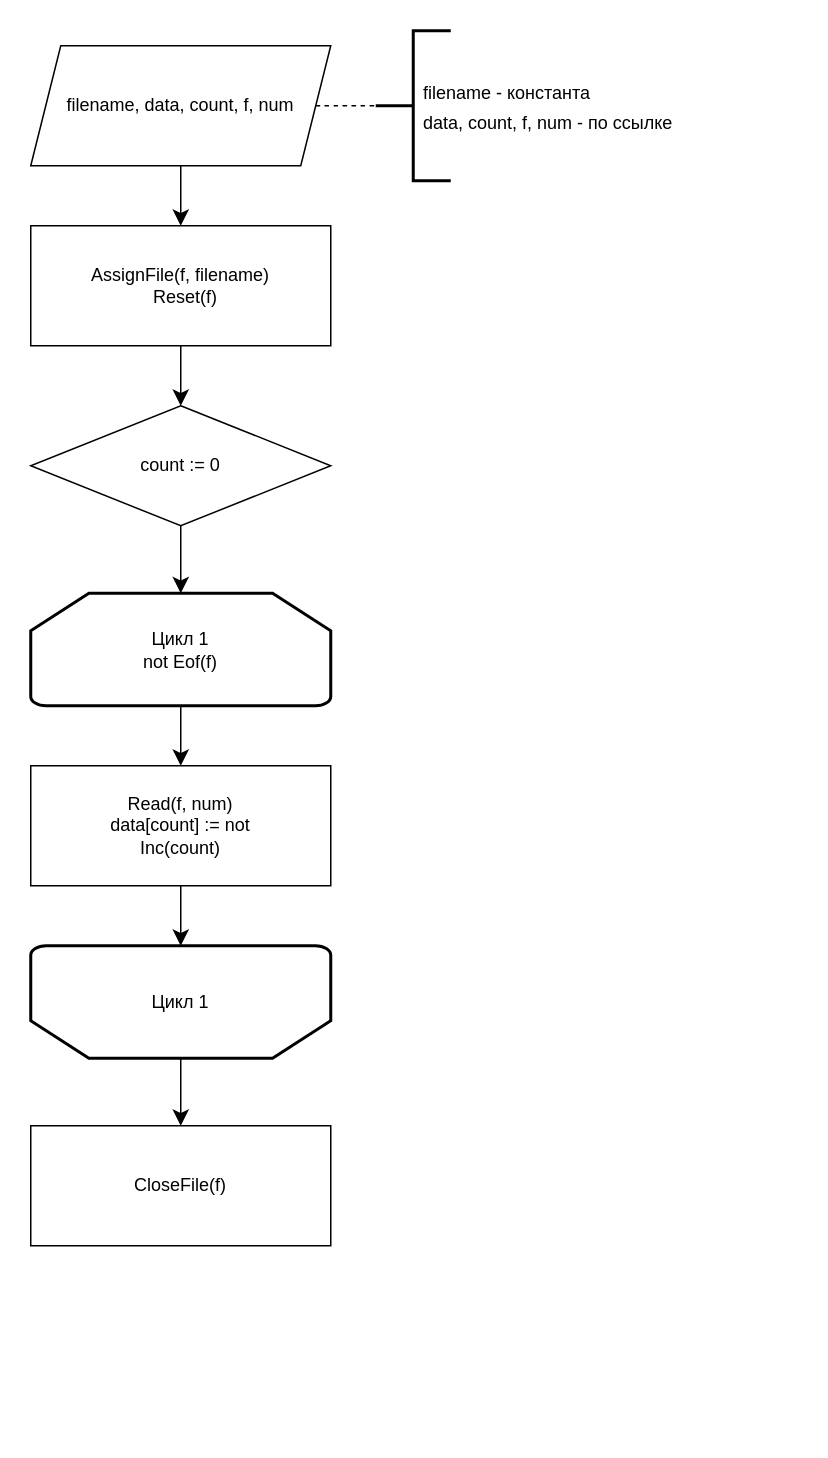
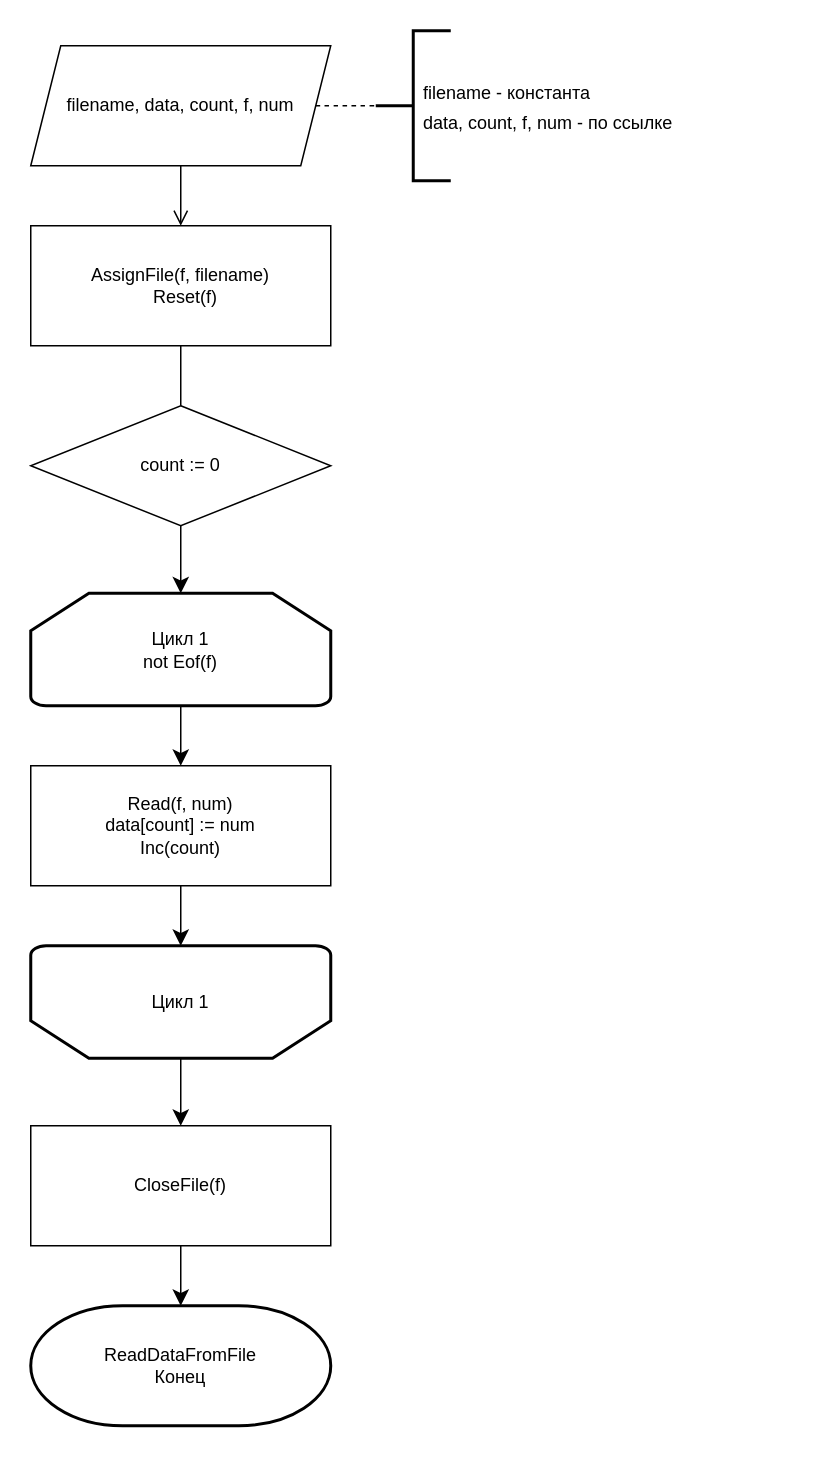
- <mxCell id="2" value="" style="edgeStyle=none;curved=1;rounded=0;orthogonalLoop=1;jettySize=auto;html=1;fontSize=12;startSize=8;endSize=8;" edge="1" parent="1" source="3" target="8"><mxGeometry relative="1" as="geometry" /></mxCell>
+ <mxCell id="2" value="" style="edgeStyle=none;curved=1;rounded=0;orthogonalLoop=1;jettySize=auto;html=1;fontSize=12;startSize=8;endSize=8;endArrow=open;" edge="1" parent="1" source="3" target="8"><mxGeometry relative="1" as="geometry" /></mxCell>
- <mxCell id="7" value="" style="edgeStyle=none;curved=1;rounded=0;orthogonalLoop=1;jettySize=auto;html=1;fontSize=12;startSize=8;endSize=8;" edge="1" parent="1" source="8" target="10"><mxGeometry relative="1" as="geometry" /></mxCell>
+ <mxCell id="7" value="" style="edgeStyle=none;curved=1;rounded=0;orthogonalLoop=1;jettySize=auto;html=1;fontSize=12;startSize=8;endSize=8;endArrow=none;" edge="1" parent="1" source="8" target="10"><mxGeometry relative="1" as="geometry" /></mxCell>
- <mxCell id="14" value="&lt;div&gt;Read(f, num)&lt;/div&gt;&lt;div&gt;&lt;span style=&quot;background-color: initial;&quot;&gt;data[count] := not&lt;/span&gt;&lt;/div&gt;&lt;div&gt;&lt;span style=&quot;background-color: initial;&quot;&gt;Inc(count)&lt;/span&gt;&lt;/div&gt;" style="rounded=0;whiteSpace=wrap;html=1;" vertex="1" parent="1"><mxGeometry x="20" y="510" width="200" height="80" as="geometry" /></mxCell>
+ <mxCell id="14" value="&lt;div&gt;Read(f, num)&lt;/div&gt;&lt;div&gt;&lt;span style=&quot;background-color: initial;&quot;&gt;data[count] := num&lt;/span&gt;&lt;/div&gt;&lt;div&gt;&lt;span style=&quot;background-color: initial;&quot;&gt;Inc(count)&lt;/span&gt;&lt;/div&gt;" style="rounded=0;whiteSpace=wrap;html=1;" vertex="1" parent="1"><mxGeometry x="20" y="510" width="200" height="80" as="geometry" /></mxCell>
+ <mxCell id="17" value="" style="edgeStyle=none;curved=1;rounded=0;orthogonalLoop=1;jettySize=auto;html=1;fontSize=12;startSize=8;endSize=8;" edge="1" parent="1" source="18" target="19"><mxGeometry relative="1" as="geometry" /></mxCell>
+ <mxCell id="19" value="ReadDataFromFile&lt;div&gt;Конец&lt;/div&gt;" style="strokeWidth=2;html=1;shape=mxgraph.flowchart.terminator;whiteSpace=wrap;" vertex="1" parent="1"><mxGeometry x="20" y="870" width="200" height="80" as="geometry" /></mxCell>
